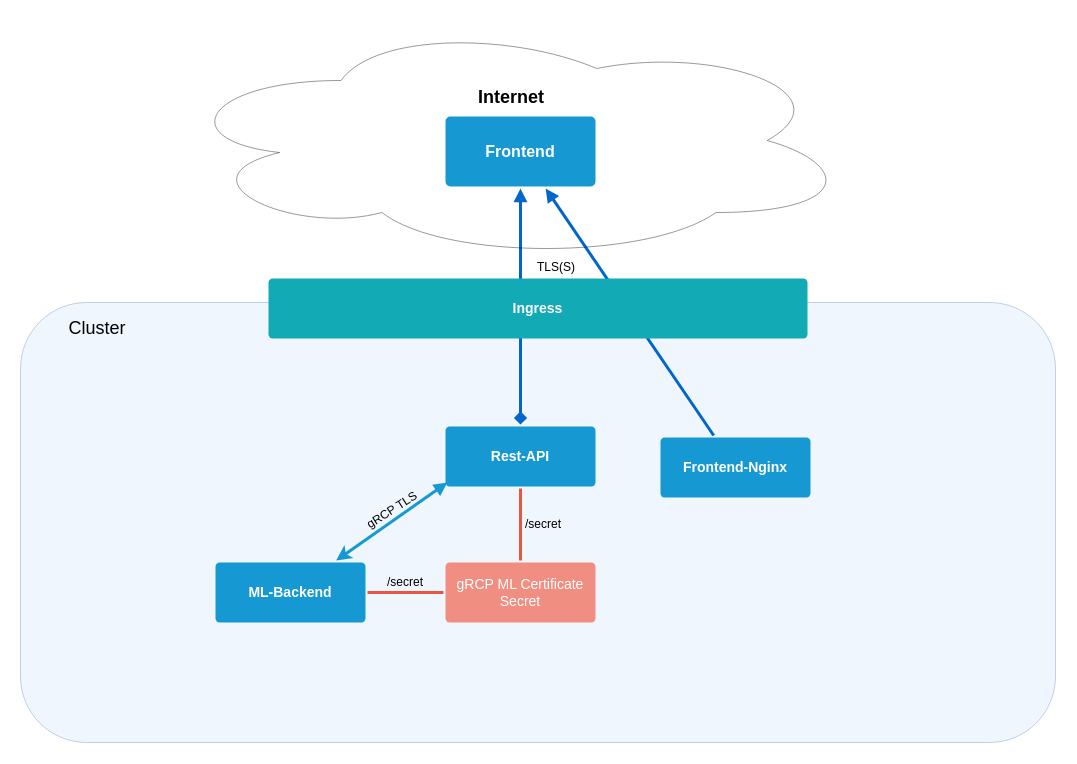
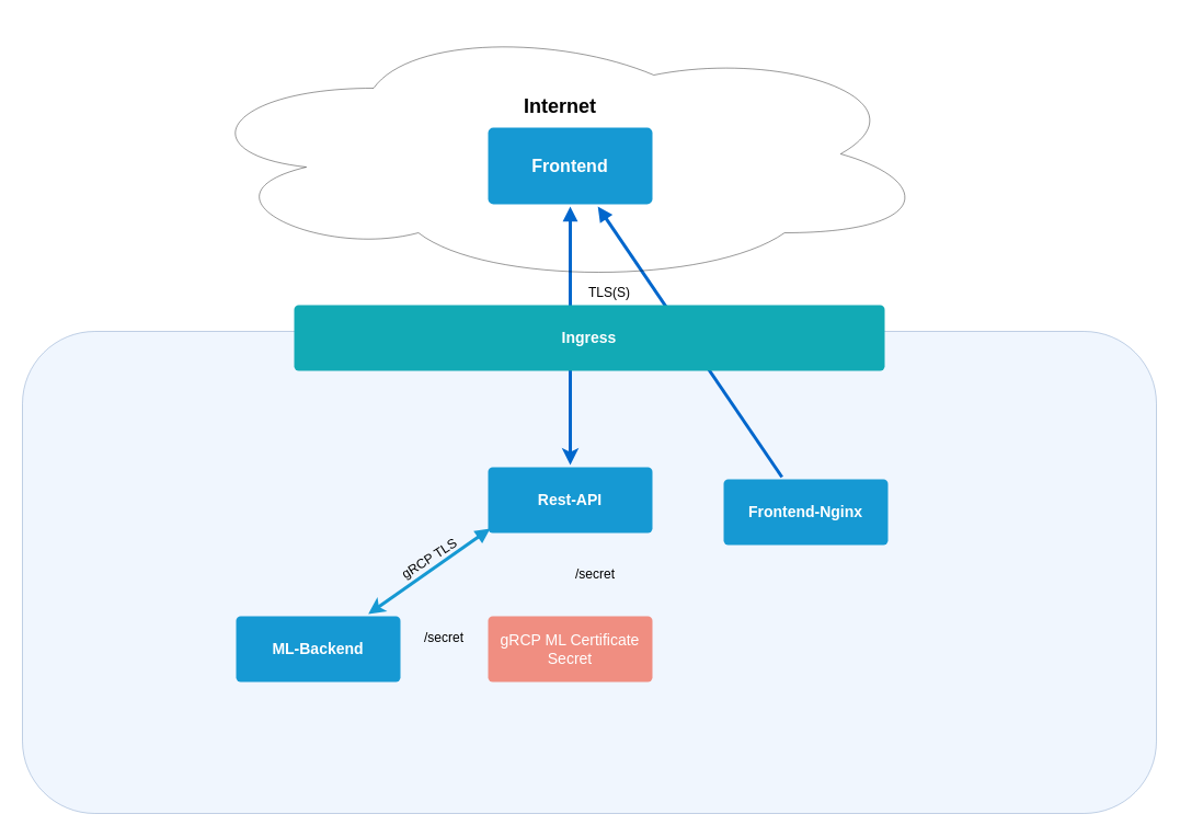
- <mxCell id="19" value="Cluster" style="text;html=1;strokeColor=none;fillColor=none;align=center;verticalAlign=middle;whiteSpace=wrap;rounded=0;shadow=0;fontSize=18;opacity=40;" vertex="1" parent="1"><mxGeometry x="77" y="318" width="40" height="20" as="geometry" /></mxCell>
- <mxCell id="4" value="" style="rounded=0;jumpStyle=none;html=1;shadow=0;labelBackgroundColor=none;startArrow=block;startFill=1;endArrow=diamond;endFill=1;jettySize=auto;orthogonalLoop=1;strokeColor=#0066CC;strokeWidth=3;fontFamily=Helvetica;fontSize=14;fontColor=#FFFFFF;spacing=5;" edge="1" parent="1" source="7" target="8"><mxGeometry relative="1" as="geometry"><mxPoint x="735.504" y="226.984" as="sourcePoint" /><mxPoint x="624.167" y="305" as="targetPoint" /></mxGeometry></mxCell>
+ <mxCell id="4" value="" style="rounded=0;jumpStyle=none;html=1;shadow=0;labelBackgroundColor=none;startArrow=block;startFill=1;endArrow=classic;endFill=1;jettySize=auto;orthogonalLoop=1;strokeColor=#0066CC;strokeWidth=3;fontFamily=Helvetica;fontSize=14;fontColor=#FFFFFF;spacing=5;" edge="1" parent="1" source="7" target="8"><mxGeometry relative="1" as="geometry"><mxPoint x="735.504" y="226.984" as="sourcePoint" /><mxPoint x="624.167" y="305" as="targetPoint" /></mxGeometry></mxCell>
- <mxCell id="16" value="" style="edgeStyle=none;rounded=1;jumpStyle=none;html=1;shadow=0;labelBackgroundColor=none;startArrow=none;startFill=0;jettySize=auto;orthogonalLoop=1;strokeColor=#E85642;strokeWidth=3;fontFamily=Helvetica;fontSize=14;fontColor=#FFFFFF;spacing=5;fontStyle=1;fillColor=#b0e3e6;endArrow=none;endFill=0;" edge="1" parent="1" source="13" target="8"><mxGeometry relative="1" as="geometry"><mxPoint x="545" y="516.5" as="sourcePoint" /><mxPoint x="621" y="516.5" as="targetPoint" /></mxGeometry></mxCell>
- <mxCell id="14" value="" style="edgeStyle=none;rounded=1;jumpStyle=none;html=1;shadow=0;labelBackgroundColor=none;startArrow=none;startFill=0;jettySize=auto;orthogonalLoop=1;strokeColor=#E85642;strokeWidth=3;fontFamily=Helvetica;fontSize=14;fontColor=#FFFFFF;spacing=5;fontStyle=1;fillColor=#b0e3e6;endArrow=none;endFill=0;" edge="1" parent="1" source="9" target="13"><mxGeometry relative="1" as="geometry"><mxPoint x="698" y="270" as="sourcePoint" /><mxPoint x="685" y="744.5" as="targetPoint" /></mxGeometry></mxCell>
